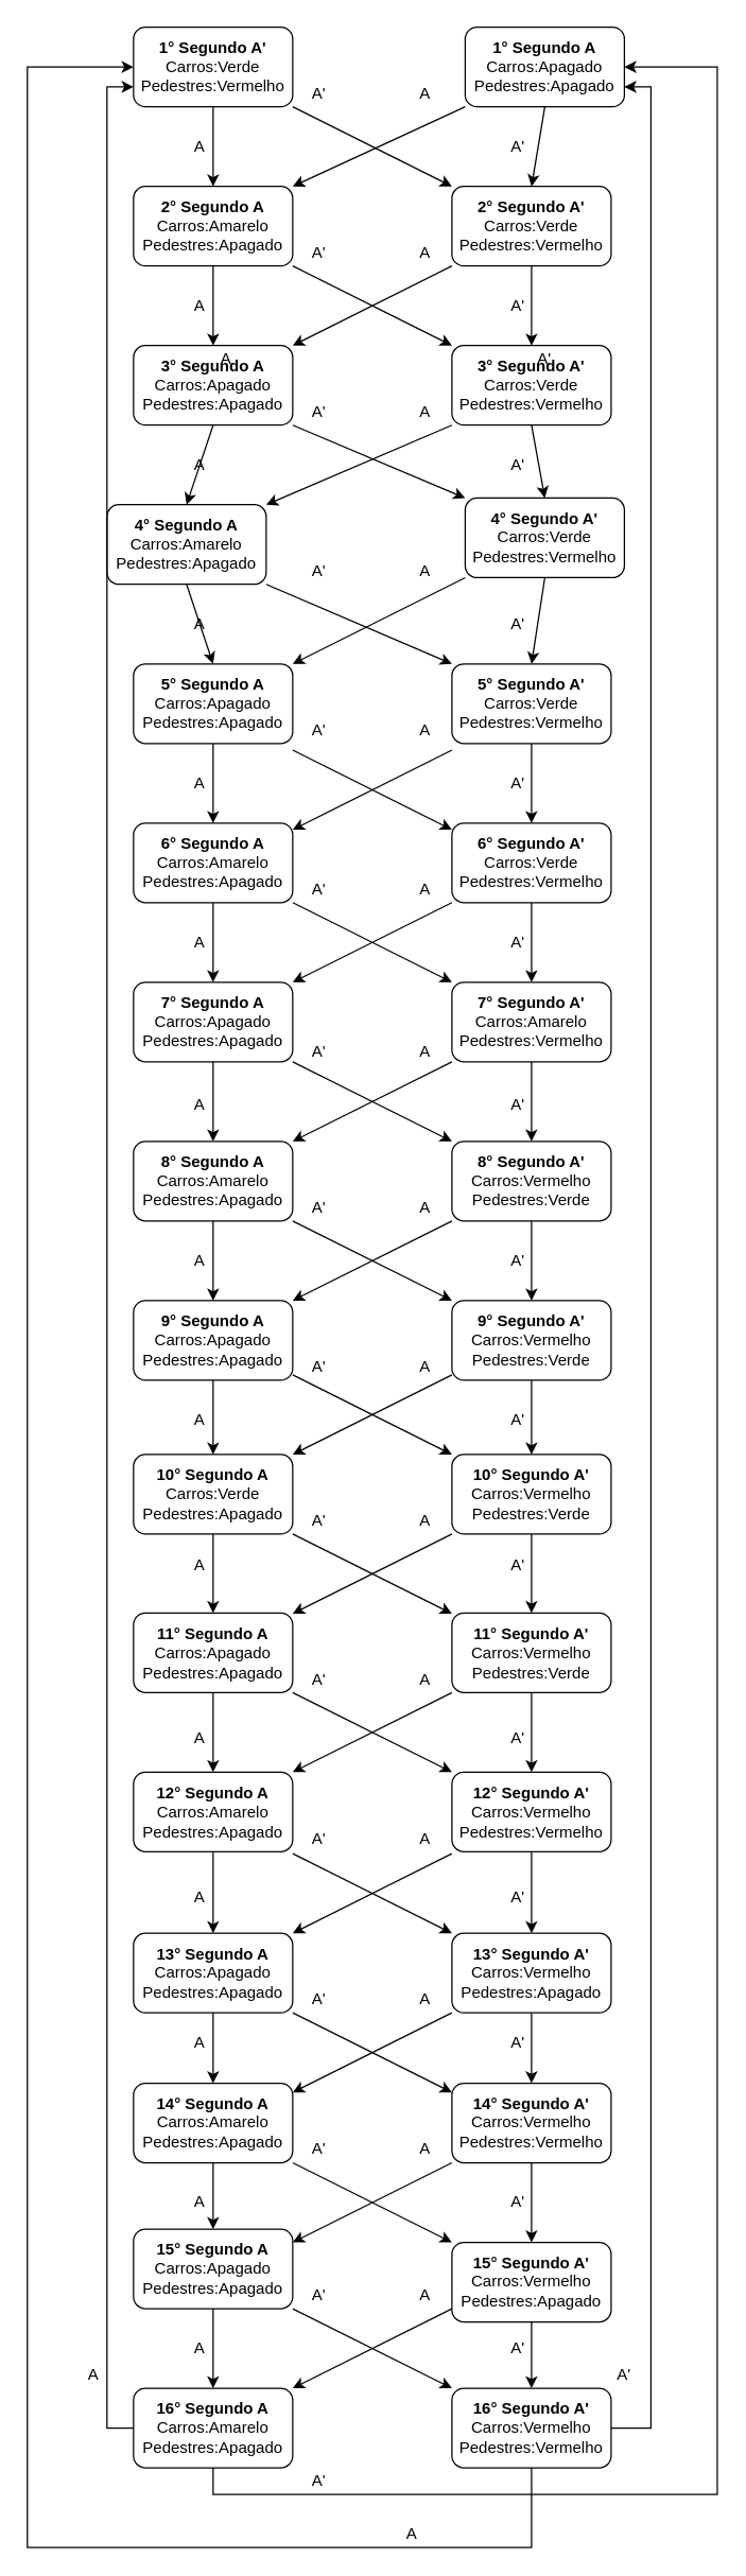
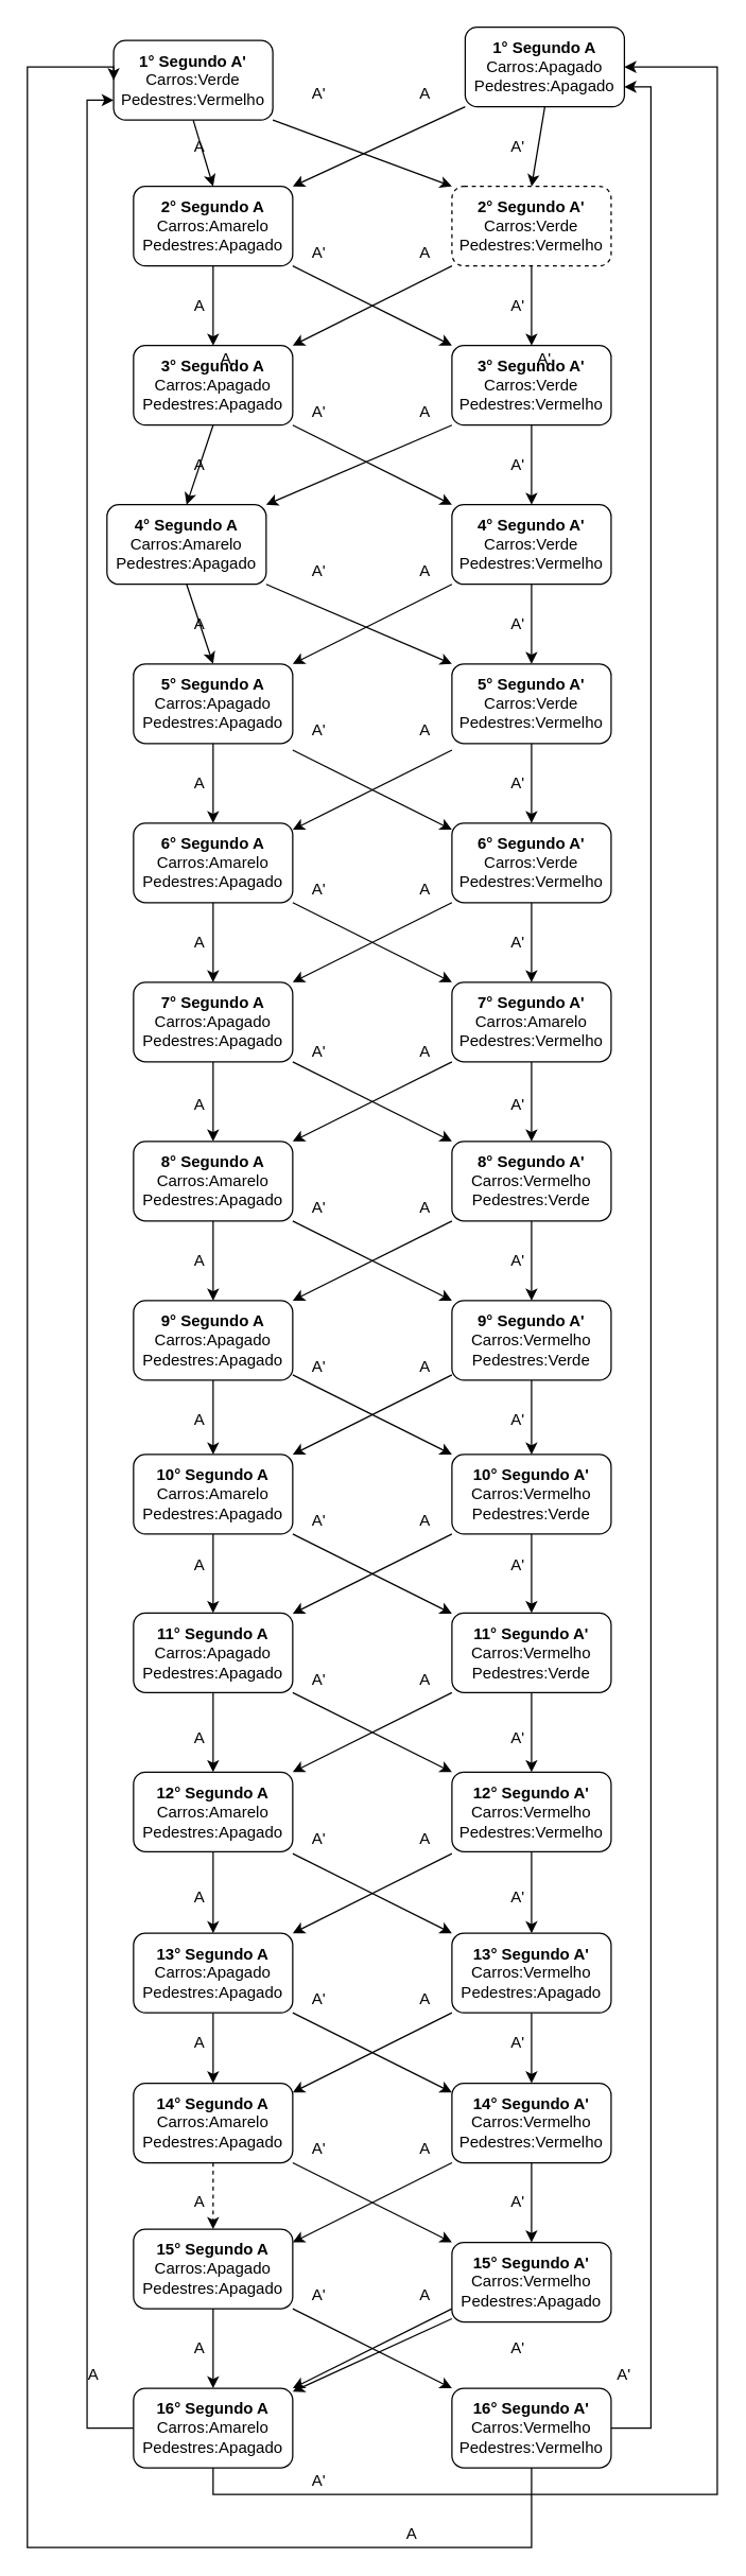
- <mxCell id="6" value="&lt;b&gt;1° Segundo A'&lt;/b&gt;&lt;br&gt;&lt;div&gt;Carros:Verde&lt;/div&gt;&lt;div&gt;Pedestres:Vermelho&lt;br&gt;&lt;/div&gt;" style="rounded=1;whiteSpace=wrap;html=1;shadow=0;strokeColor=#000000;fillColor=#FFFFFF;" vertex="1" parent="1"><mxGeometry x="100" y="20" width="120" height="60" as="geometry" /></mxCell>
+ <mxCell id="6" value="&lt;b&gt;1° Segundo A'&lt;/b&gt;&lt;br&gt;&lt;div&gt;Carros:Verde&lt;/div&gt;&lt;div&gt;Pedestres:Vermelho&lt;br&gt;&lt;/div&gt;" style="rounded=1;whiteSpace=wrap;html=1;shadow=0;strokeColor=#000000;fillColor=#FFFFFF;" vertex="1" parent="1"><mxGeometry x="85" y="30" width="120" height="60" as="geometry" /></mxCell>
- <mxCell id="9" value="&lt;div&gt;&lt;b&gt;2° Segundo A'&lt;/b&gt;&lt;/div&gt;&lt;div&gt;&lt;b&gt;&lt;/b&gt;Carros:Verde&lt;/div&gt;&lt;div&gt;Pedestres:Vermelho&lt;br&gt;&lt;/div&gt;" style="rounded=1;whiteSpace=wrap;html=1;shadow=0;strokeColor=#000000;fillColor=#FFFFFF;" vertex="1" parent="1"><mxGeometry x="340" y="140" width="120" height="60" as="geometry" /></mxCell>
+ <mxCell id="9" value="&lt;div&gt;&lt;b&gt;2° Segundo A'&lt;/b&gt;&lt;/div&gt;&lt;div&gt;&lt;b&gt;&lt;/b&gt;Carros:Verde&lt;/div&gt;&lt;div&gt;Pedestres:Vermelho&lt;br&gt;&lt;/div&gt;" style="rounded=1;whiteSpace=wrap;html=1;shadow=0;strokeColor=#000000;fillColor=#FFFFFF;dashed=1;" vertex="1" parent="1"><mxGeometry x="340" y="140" width="120" height="60" as="geometry" /></mxCell>
- <mxCell id="15" value="&lt;div&gt;&lt;b&gt;4° Segundo A'&lt;/b&gt;&lt;/div&gt;&lt;div&gt;&lt;b&gt;&lt;/b&gt;Carros:Verde&lt;/div&gt;&lt;div&gt;Pedestres:Vermelho&lt;br&gt;&lt;/div&gt;" style="rounded=1;whiteSpace=wrap;html=1;shadow=0;strokeColor=#000000;fillColor=#FFFFFF;" vertex="1" parent="1"><mxGeometry x="350" y="375" width="120" height="60" as="geometry" /></mxCell>
+ <mxCell id="15" value="&lt;div&gt;&lt;b&gt;4° Segundo A'&lt;/b&gt;&lt;/div&gt;&lt;div&gt;&lt;b&gt;&lt;/b&gt;Carros:Verde&lt;/div&gt;&lt;div&gt;Pedestres:Vermelho&lt;br&gt;&lt;/div&gt;" style="rounded=1;whiteSpace=wrap;html=1;shadow=0;strokeColor=#000000;fillColor=#FFFFFF;" vertex="1" parent="1"><mxGeometry x="340" y="380" width="120" height="60" as="geometry" /></mxCell>
- <mxCell id="50" value="&lt;b&gt;10° Segundo A&lt;/b&gt;&lt;div&gt;Carros:Verde&lt;/div&gt;&lt;div&gt;Pedestres:Apagado&lt;br&gt;&lt;/div&gt;" style="rounded=1;whiteSpace=wrap;html=1;shadow=0;strokeColor=#000000;fillColor=#FFFFFF;" vertex="1" parent="1"><mxGeometry x="100" y="1096" width="120" height="60" as="geometry" /></mxCell>
+ <mxCell id="50" value="&lt;b&gt;10° Segundo A&lt;/b&gt;&lt;div&gt;Carros:Amarelo&lt;/div&gt;&lt;div&gt;Pedestres:Apagado&lt;br&gt;&lt;/div&gt;" style="rounded=1;whiteSpace=wrap;html=1;shadow=0;strokeColor=#000000;fillColor=#FFFFFF;" vertex="1" parent="1"><mxGeometry x="100" y="1096" width="120" height="60" as="geometry" /></mxCell>
- <mxCell id="60" value="" style="edgeStyle=none;rounded=0;orthogonalLoop=1;jettySize=auto;html=1;" edge="1" parent="1" source="61" target="63"><mxGeometry relative="1" as="geometry" /></mxCell>
+ <mxCell id="60" value="" style="edgeStyle=none;rounded=0;orthogonalLoop=1;jettySize=auto;html=1;dashed=1;" edge="1" parent="1" source="61" target="63"><mxGeometry relative="1" as="geometry" /></mxCell>
- <mxCell id="72" value="" style="edgeStyle=none;rounded=0;orthogonalLoop=1;jettySize=auto;html=1;" edge="1" parent="1" source="73" target="76"><mxGeometry relative="1" as="geometry" /></mxCell>
+ <mxCell id="72" value="" style="edgeStyle=none;rounded=0;orthogonalLoop=1;jettySize=auto;html=1;" edge="1" parent="1" source="73" target="59"><mxGeometry relative="1" as="geometry" /></mxCell>
